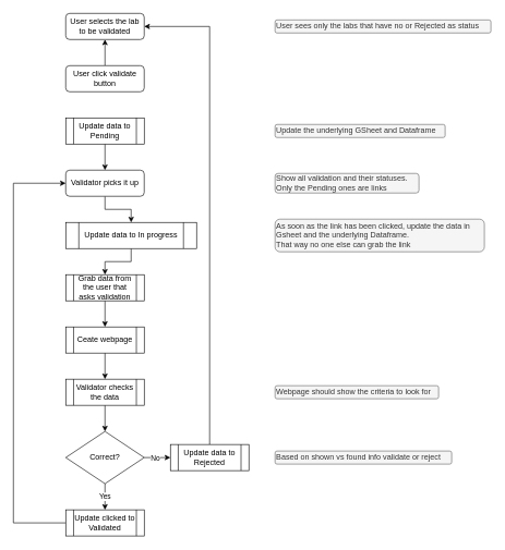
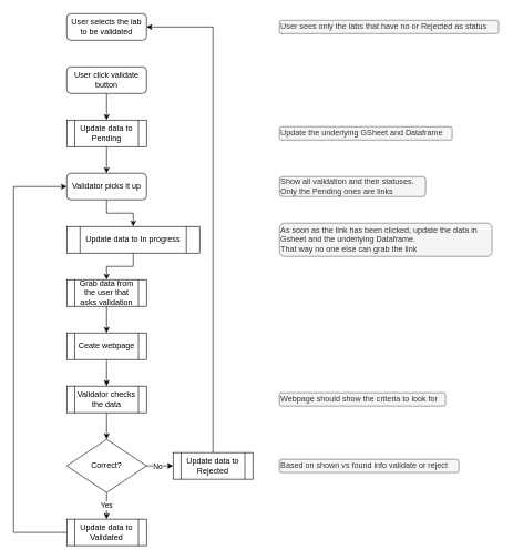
- <mxCell id="3" value="" style="edgeStyle=orthogonalEdgeStyle;rounded=0;orthogonalLoop=1;jettySize=auto;html=1;" edge="1" parent="1" source="4" target="2"><mxGeometry relative="1" as="geometry" /></mxCell>
+ <mxCell id="3" value="" style="edgeStyle=orthogonalEdgeStyle;rounded=0;orthogonalLoop=1;jettySize=auto;html=1;" edge="1" parent="1" source="4" target="6"><mxGeometry relative="1" as="geometry" /></mxCell>
- <mxCell id="23" value="Update clicked to Validated" style="shape=process;whiteSpace=wrap;html=1;backgroundOutline=1;" vertex="1" parent="1"><mxGeometry x="100" y="780" width="120" height="40" as="geometry" /></mxCell>
+ <mxCell id="23" value="Update data to Validated" style="shape=process;whiteSpace=wrap;html=1;backgroundOutline=1;" vertex="1" parent="1"><mxGeometry x="100" y="780" width="120" height="40" as="geometry" /></mxCell>
